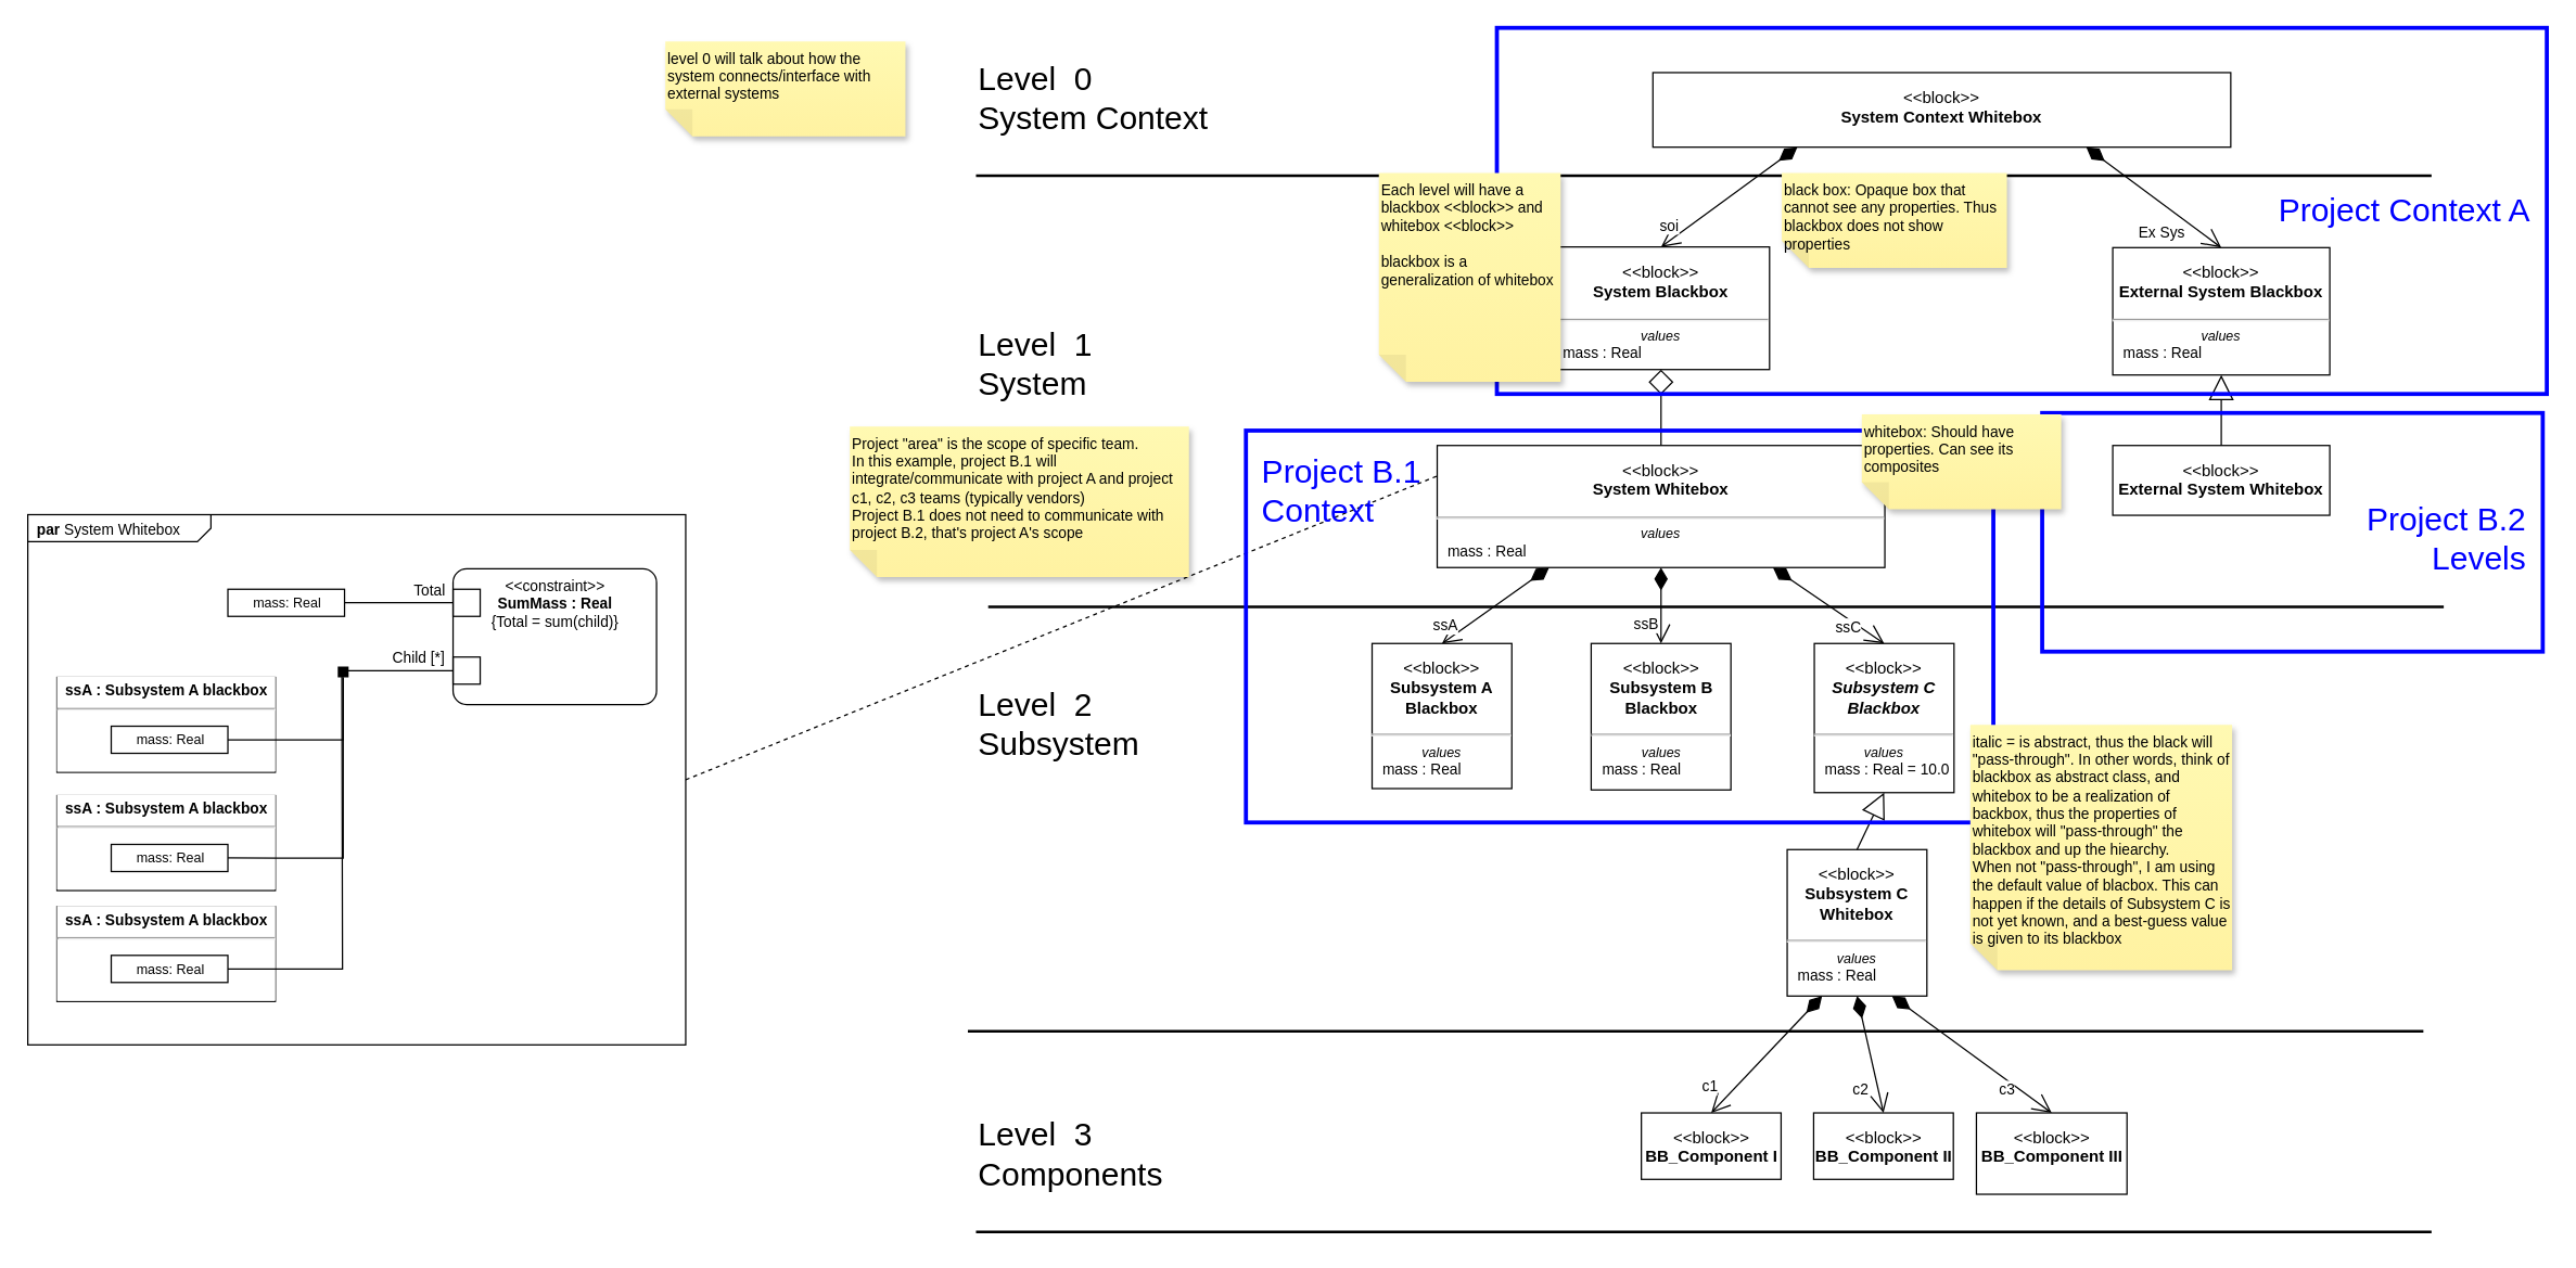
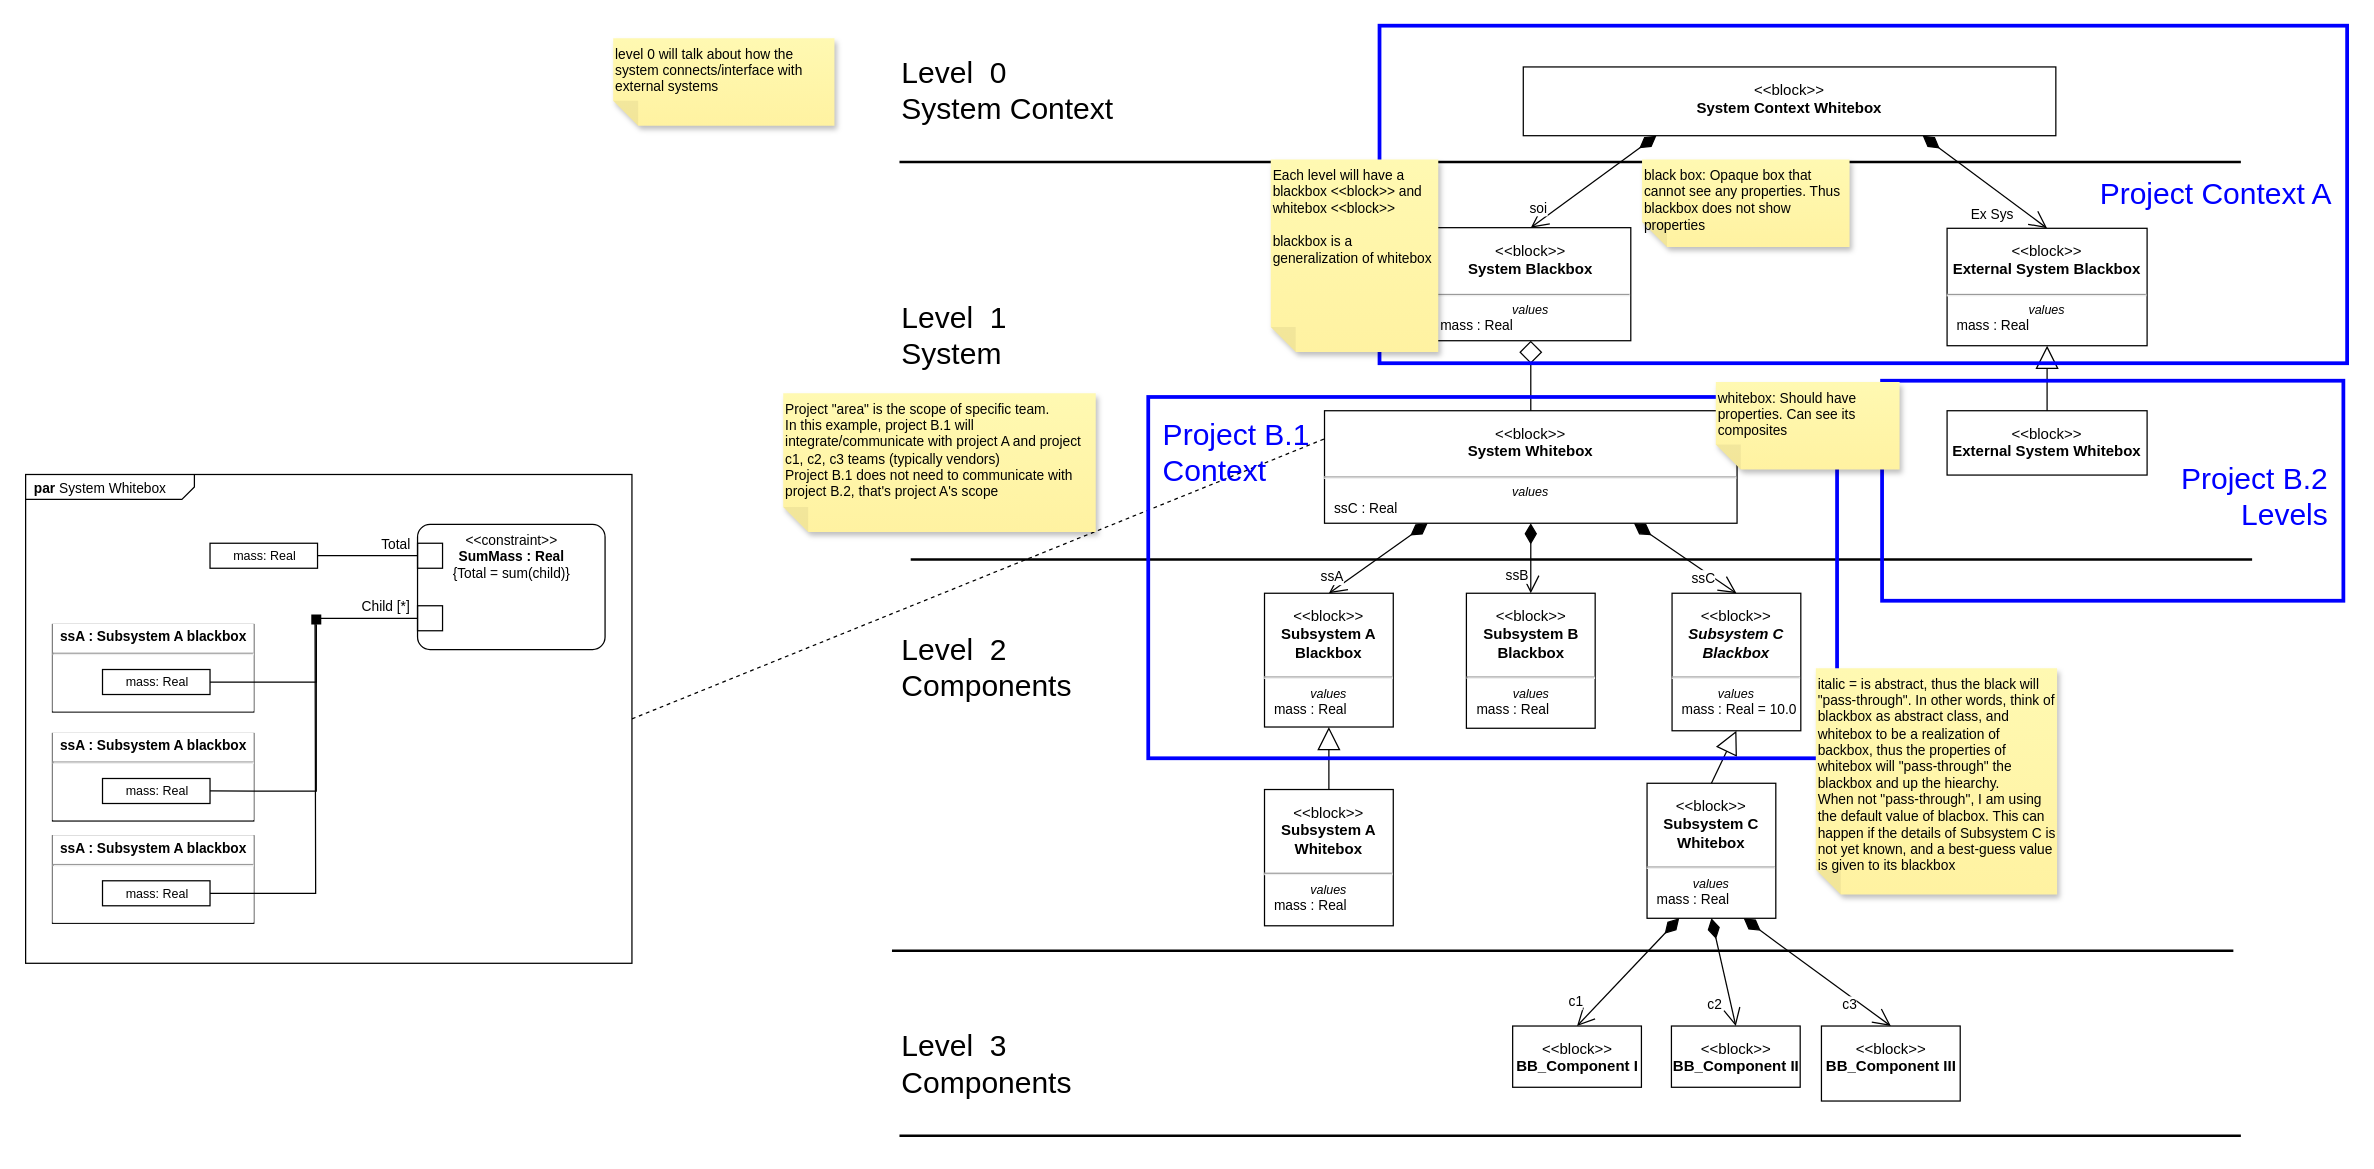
- <mxCell id="30" value="&lt;p&gt;&amp;lt;&amp;lt;block&amp;gt;&amp;gt;&lt;br&gt;&lt;b&gt;System Whitebox&lt;/b&gt;&lt;/p&gt;&lt;hr style=&quot;font-size: 11px;&quot;&gt;&lt;p style=&quot;font-size: 10px; margin: 0px;&quot;&gt;&lt;i&gt;values&lt;/i&gt;&lt;/p&gt;&lt;p style=&quot;font-size: 11px; margin: 0px 0px 0px 8px; text-align: left;&quot;&gt;mass : Real&lt;/p&gt;" style="shape=rect;html=1;overflow=fill;whiteSpace=wrap;align=center;" vertex="1" parent="1"><mxGeometry x="1059" y="328" width="330" height="90" as="geometry" /></mxCell>
+ <mxCell id="30" value="&lt;p&gt;&amp;lt;&amp;lt;block&amp;gt;&amp;gt;&lt;br&gt;&lt;b&gt;System Whitebox&lt;/b&gt;&lt;/p&gt;&lt;hr style=&quot;font-size: 11px;&quot;&gt;&lt;p style=&quot;font-size: 10px; margin: 0px;&quot;&gt;&lt;i&gt;values&lt;/i&gt;&lt;/p&gt;&lt;p style=&quot;font-size: 11px; margin: 0px 0px 0px 8px; text-align: left;&quot;&gt;ssC : Real&lt;/p&gt;" style="shape=rect;html=1;overflow=fill;whiteSpace=wrap;align=center;" vertex="1" parent="1"><mxGeometry x="1059" y="328" width="330" height="90" as="geometry" /></mxCell>
- <mxCell id="65" value="Level&amp;nbsp; 2&lt;div&gt;Subsystem&lt;/div&gt;" style="text;strokeColor=none;align=left;fillColor=none;html=1;verticalAlign=top;whiteSpace=wrap;rounded=0;fontFamily=Helvetica;fontSize=24;fontColor=default;labelBackgroundColor=default;" vertex="1" parent="56"><mxGeometry x="719" y="499" width="274" height="90" as="geometry" /></mxCell>
+ <mxCell id="65" value="Level&amp;nbsp; 2&lt;div&gt;Components&lt;/div&gt;" style="text;strokeColor=none;align=left;fillColor=none;html=1;verticalAlign=top;whiteSpace=wrap;rounded=0;fontFamily=Helvetica;fontSize=24;fontColor=default;labelBackgroundColor=default;" vertex="1" parent="56"><mxGeometry x="719" y="499" width="274" height="90" as="geometry" /></mxCell>
+ <mxCell id="46" value="" style="endArrow=block;endSize=16;endFill=0;html=1;rounded=0;strokeColor=default;align=left;verticalAlign=bottom;fontFamily=Helvetica;fontSize=11;fontColor=default;labelBackgroundColor=default;entryX=0.5;entryY=1;entryDx=0;entryDy=0;exitX=0.5;exitY=0;exitDx=0;exitDy=0;" edge="1" parent="1" source="43" target="32"><mxGeometry width="160" relative="1" as="geometry"><mxPoint x="1236" y="611.71" as="sourcePoint" /><mxPoint x="1236" y="563.71" as="targetPoint" /></mxGeometry></mxCell>
+ <mxCell id="43" value="&lt;p&gt;&amp;lt;&amp;lt;block&amp;gt;&amp;gt;&lt;br&gt;&lt;b&gt;Subsystem A Whitebox&lt;/b&gt;&lt;/p&gt;&lt;hr style=&quot;font-size: 11px;&quot;&gt;&lt;p style=&quot;font-size: 10px; margin: 0px;&quot;&gt;&lt;i&gt;values&lt;/i&gt;&lt;/p&gt;&lt;p style=&quot;font-size: 11px; margin: 0px 0px 0px 8px; text-align: left;&quot;&gt;mass : Real&lt;/p&gt;" style="shape=rect;html=1;overflow=fill;whiteSpace=wrap;align=center;" vertex="1" parent="1"><mxGeometry x="1011" y="631" width="103" height="109" as="geometry" /></mxCell>
